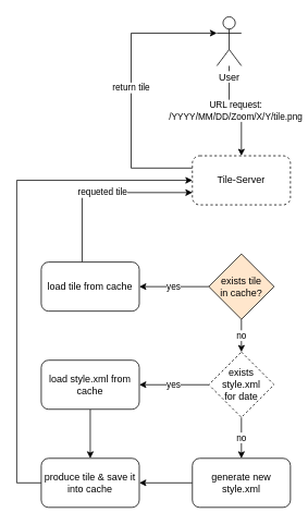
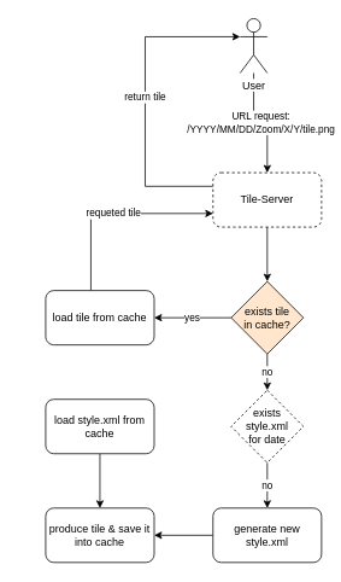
+ <mxCell id="4" style="edgeStyle=orthogonalEdgeStyle;rounded=0;orthogonalLoop=1;jettySize=auto;html=1;entryX=0.5;entryY=0;entryDx=0;entryDy=0;" parent="1" source="6" target="9" edge="1"><mxGeometry relative="1" as="geometry" /></mxCell>
- <mxCell id="19" style="edgeStyle=orthogonalEdgeStyle;rounded=0;orthogonalLoop=1;jettySize=auto;html=1;entryX=0;entryY=0.5;entryDx=0;entryDy=0;" parent="1" source="20" target="6" edge="1"><mxGeometry relative="1" as="geometry"><Array as="points"><mxPoint x="20" y="590" /><mxPoint x="20" y="220" /></Array></mxGeometry></mxCell>
- <mxCell id="12" value="yes" style="edgeStyle=orthogonalEdgeStyle;rounded=0;orthogonalLoop=1;jettySize=auto;html=1;entryX=1;entryY=0.5;entryDx=0;entryDy=0;" parent="1" source="14" target="16" edge="1"><mxGeometry relative="1" as="geometry" /></mxCell>
